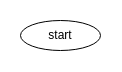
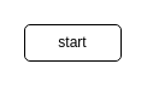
- <mxCell id="2" value="start" style="ellipse;whiteSpace=wrap;html=1;" parent="1" vertex="1"><mxGeometry x="20" y="20" width="80" height="30" as="geometry" /></mxCell>
+ <mxCell id="2" value="start" style="rounded=1;whiteSpace=wrap;html=1;" parent="1" vertex="1"><mxGeometry x="20" y="20" width="80" height="30" as="geometry" /></mxCell>
